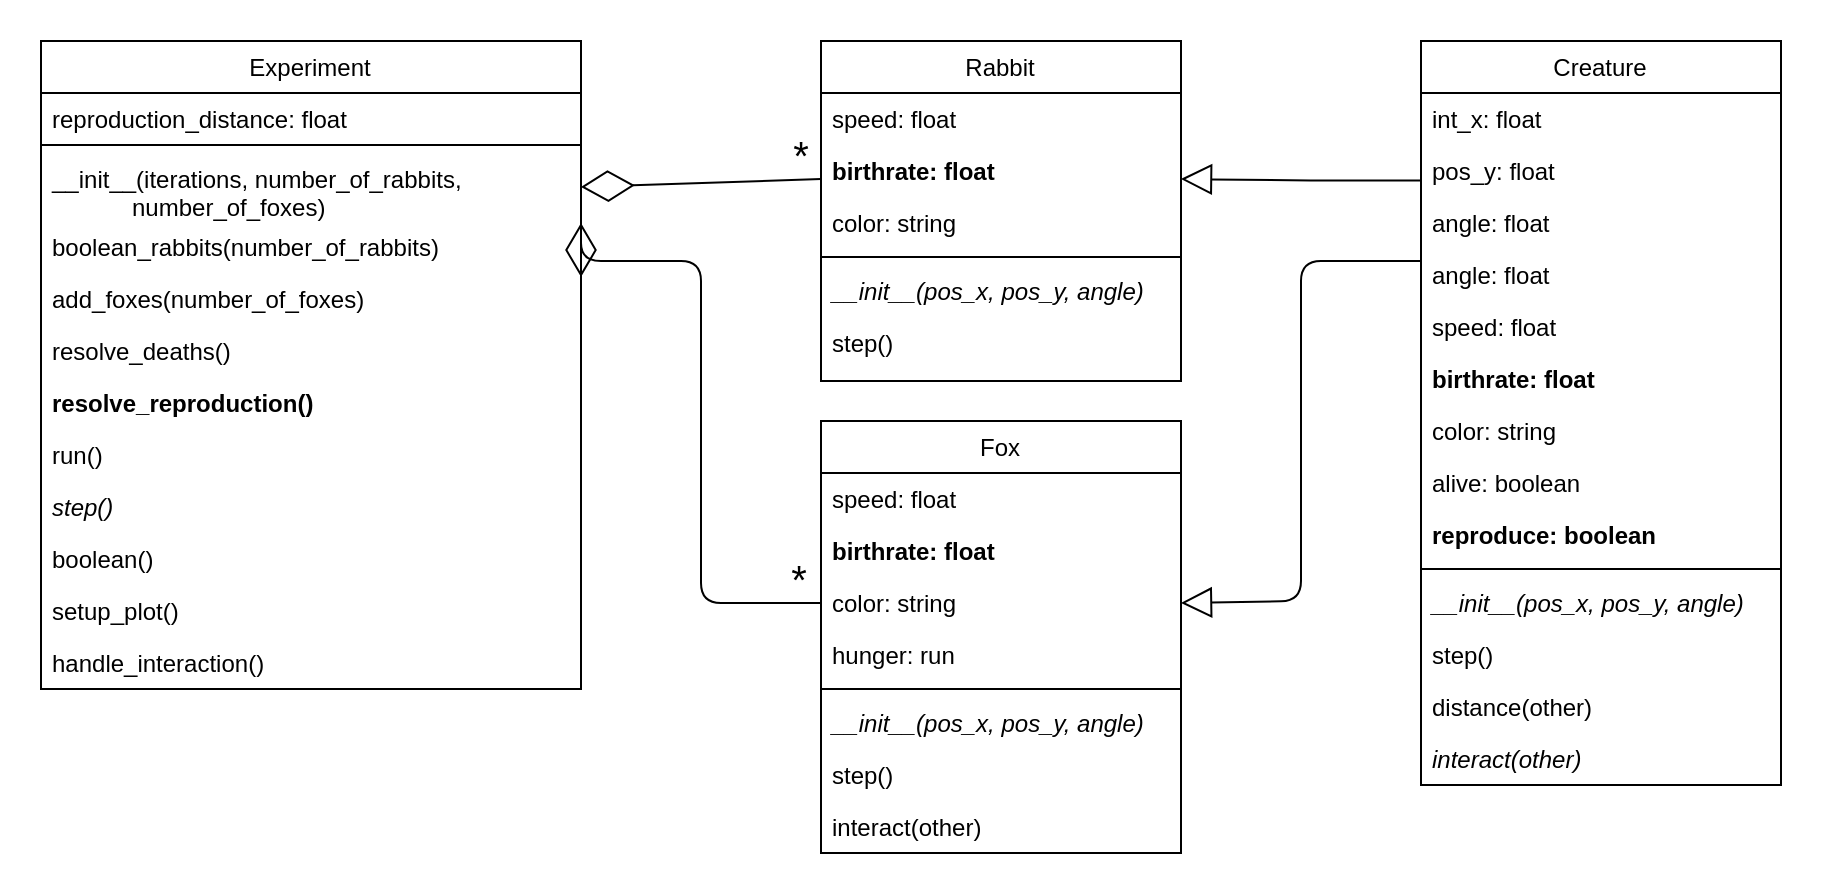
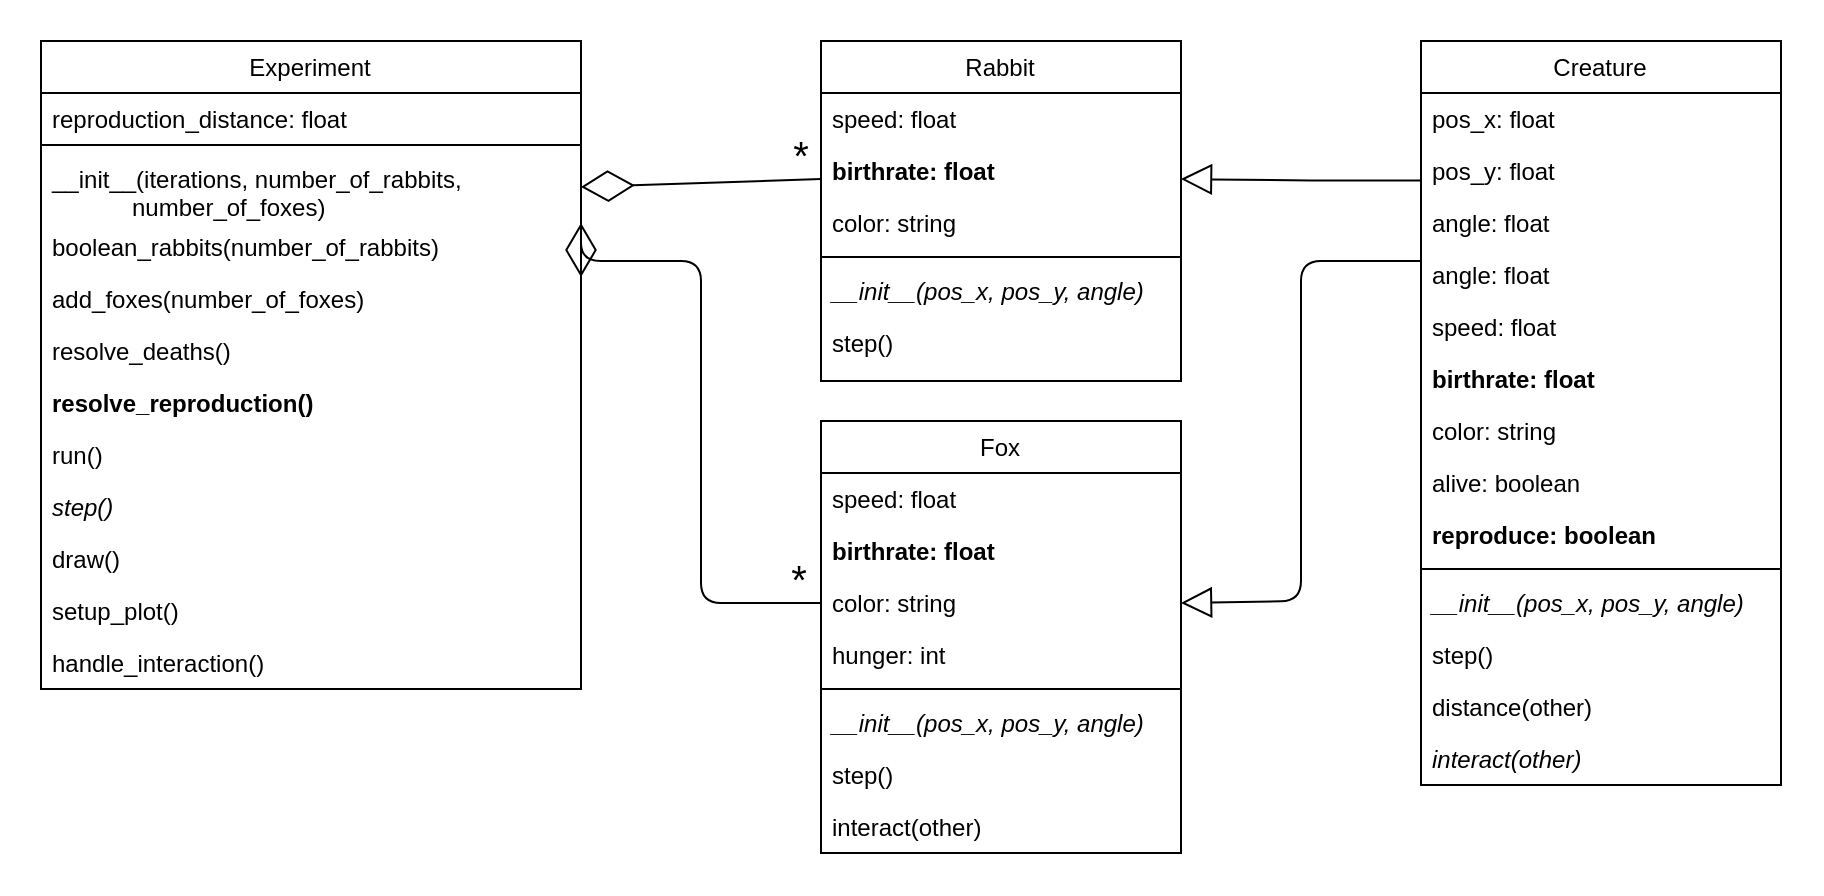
- <mxCell id="36" value="int_x: float" style="text;align=left;verticalAlign=top;spacingLeft=4;spacingRight=4;overflow=hidden;rotatable=0;points=[[0,0.5],[1,0.5]];portConstraint=eastwest;" parent="35" vertex="1"><mxGeometry y="26" width="180" height="26" as="geometry" /></mxCell>
+ <mxCell id="36" value="pos_x: float" style="text;align=left;verticalAlign=top;spacingLeft=4;spacingRight=4;overflow=hidden;rotatable=0;points=[[0,0.5],[1,0.5]];portConstraint=eastwest;" parent="35" vertex="1"><mxGeometry y="26" width="180" height="26" as="geometry" /></mxCell>
- <mxCell id="12" value="boolean()" style="text;align=left;verticalAlign=top;spacingLeft=4;spacingRight=4;overflow=hidden;rotatable=0;points=[[0,0.5],[1,0.5]];portConstraint=eastwest;" parent="2" vertex="1"><mxGeometry y="246" width="270" height="26" as="geometry" /></mxCell>
+ <mxCell id="12" value="draw()" style="text;align=left;verticalAlign=top;spacingLeft=4;spacingRight=4;overflow=hidden;rotatable=0;points=[[0,0.5],[1,0.5]];portConstraint=eastwest;" parent="2" vertex="1"><mxGeometry y="246" width="270" height="26" as="geometry" /></mxCell>
- <mxCell id="19" value="hunger: run" style="text;align=left;verticalAlign=top;spacingLeft=4;spacingRight=4;overflow=hidden;rotatable=0;points=[[0,0.5],[1,0.5]];portConstraint=eastwest;rounded=0;shadow=0;html=0;" parent="15" vertex="1"><mxGeometry y="104" width="180" height="26" as="geometry" /></mxCell>
+ <mxCell id="19" value="hunger: int" style="text;align=left;verticalAlign=top;spacingLeft=4;spacingRight=4;overflow=hidden;rotatable=0;points=[[0,0.5],[1,0.5]];portConstraint=eastwest;rounded=0;shadow=0;html=0;" parent="15" vertex="1"><mxGeometry y="104" width="180" height="26" as="geometry" /></mxCell>
